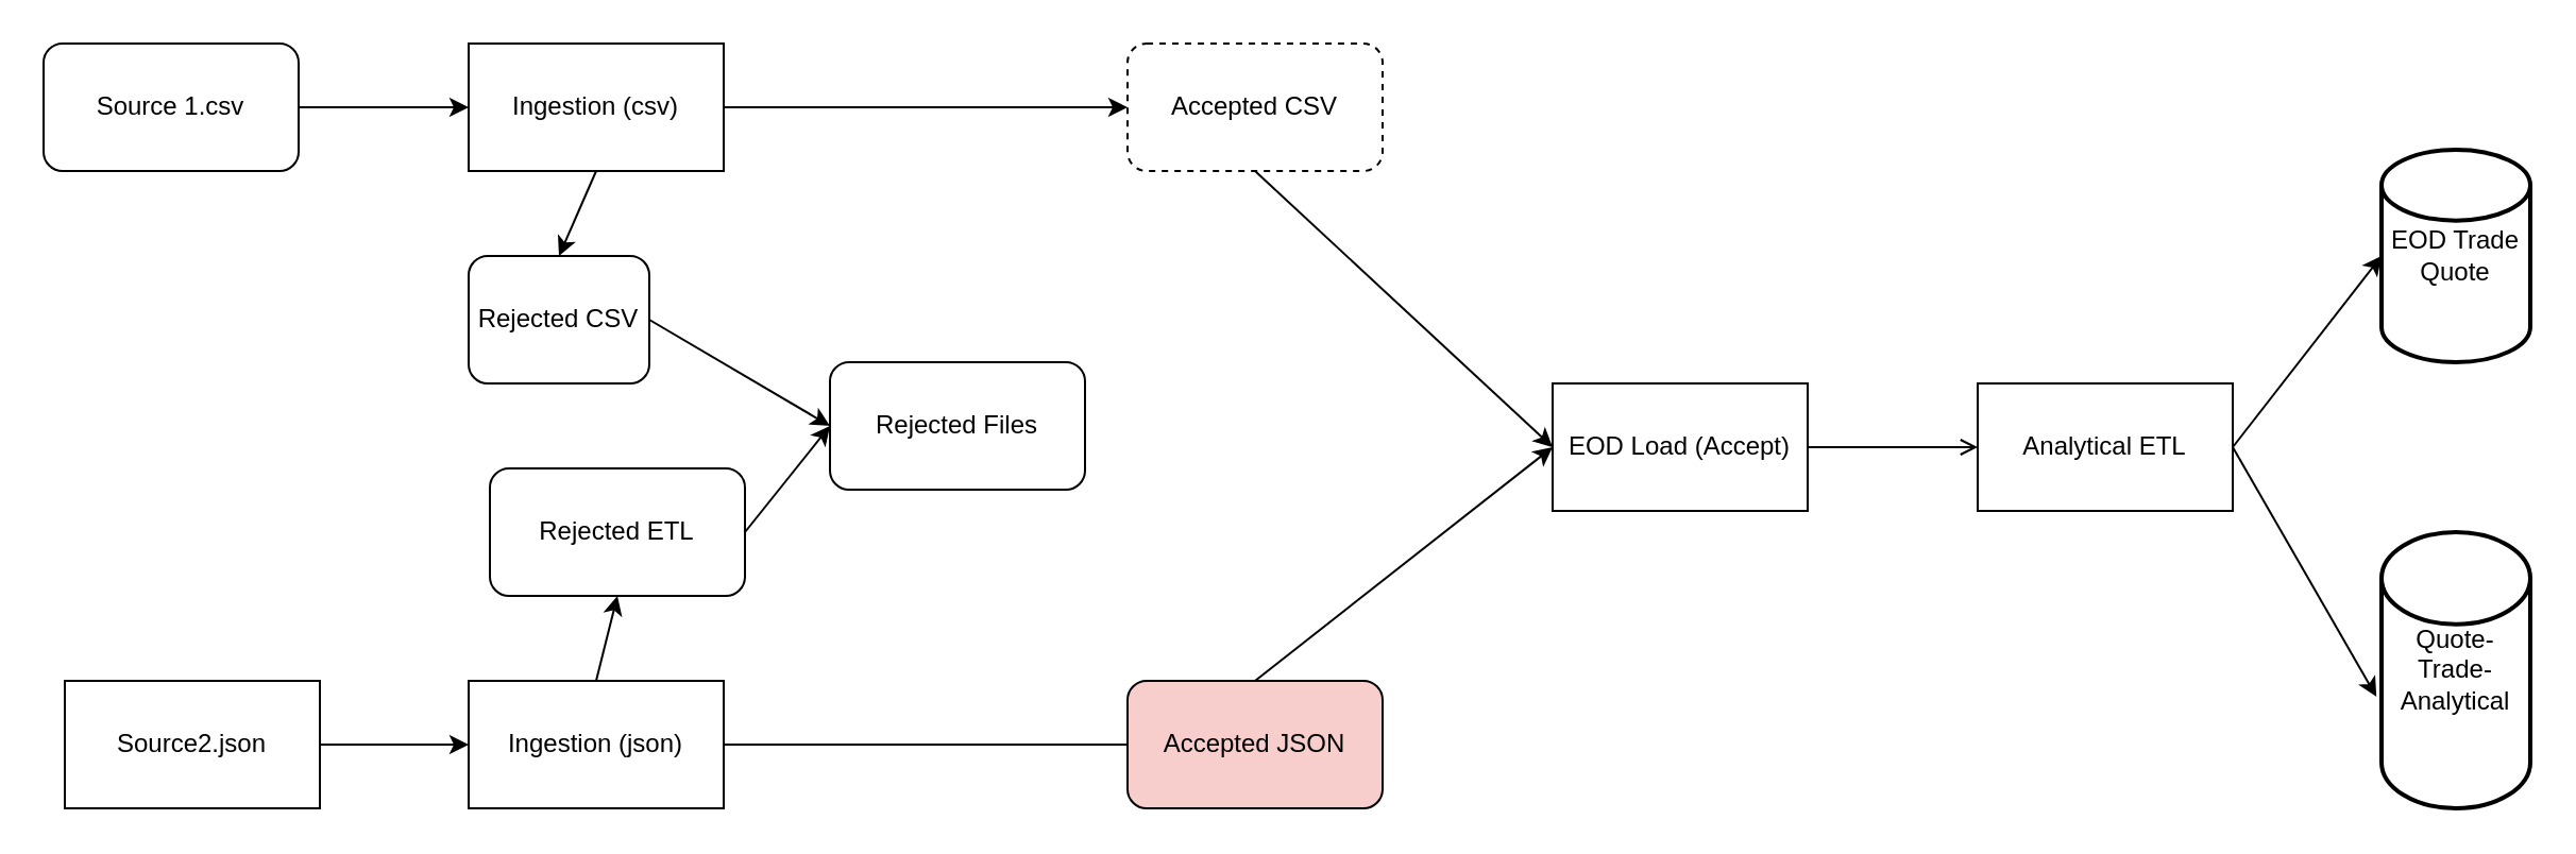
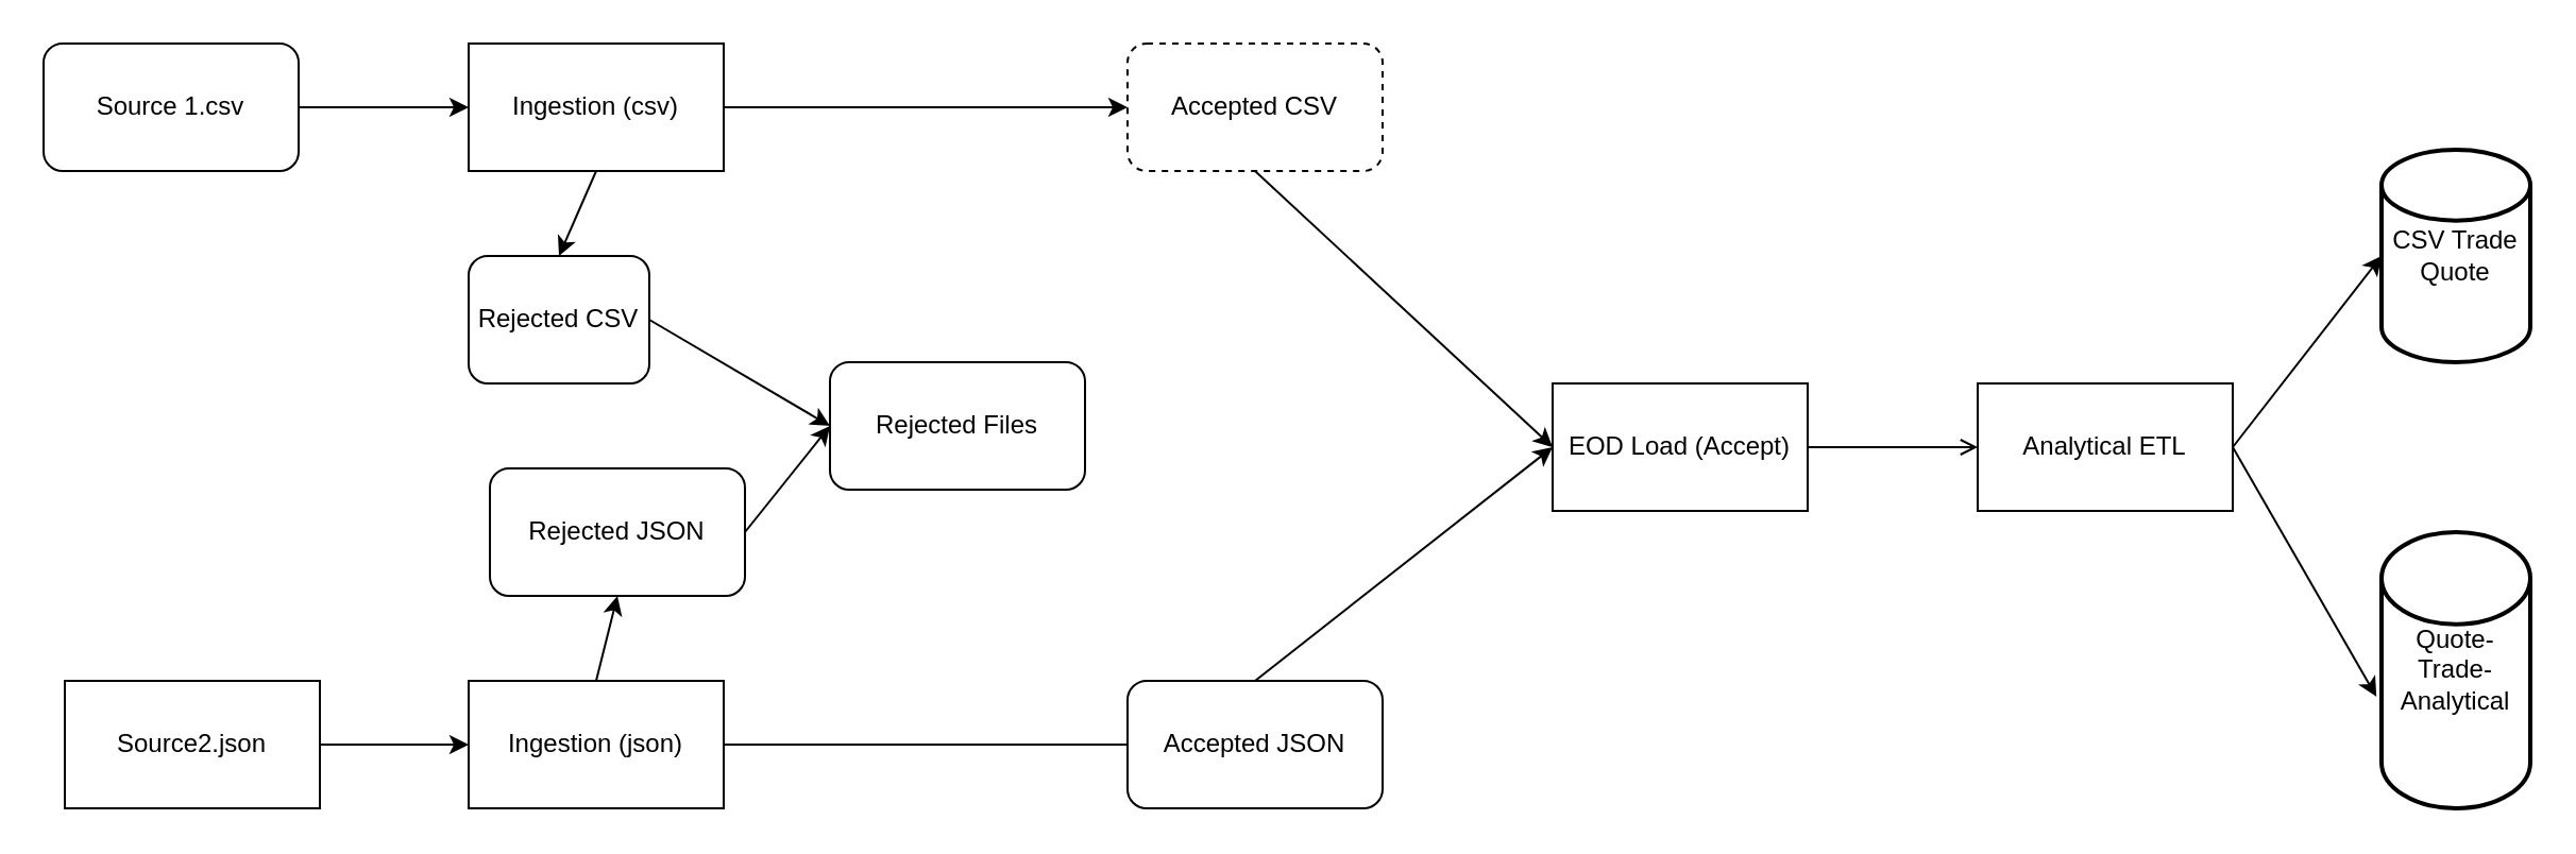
- <mxCell id="6" value="EOD Trade Quote" style="strokeWidth=2;html=1;shape=mxgraph.flowchart.database;whiteSpace=wrap;" parent="1" vertex="1"><mxGeometry x="1120" y="70" width="70" height="100" as="geometry" /></mxCell>
+ <mxCell id="6" value="CSV Trade Quote" style="strokeWidth=2;html=1;shape=mxgraph.flowchart.database;whiteSpace=wrap;" parent="1" vertex="1"><mxGeometry x="1120" y="70" width="70" height="100" as="geometry" /></mxCell>
- <mxCell id="14" value="Rejected ETL" style="rounded=1;whiteSpace=wrap;html=1;" parent="1" vertex="1"><mxGeometry x="230" y="220" width="120" height="60" as="geometry" /></mxCell>
+ <mxCell id="14" value="Rejected JSON" style="rounded=1;whiteSpace=wrap;html=1;" parent="1" vertex="1"><mxGeometry x="230" y="220" width="120" height="60" as="geometry" /></mxCell>
- <mxCell id="13" value="Accepted JSON" style="rounded=1;whiteSpace=wrap;html=1;fillColor=#f8cecc;" parent="1" vertex="1"><mxGeometry x="530" y="320" width="120" height="60" as="geometry" /></mxCell>
+ <mxCell id="13" value="Accepted JSON" style="rounded=1;whiteSpace=wrap;html=1;" parent="1" vertex="1"><mxGeometry x="530" y="320" width="120" height="60" as="geometry" /></mxCell>
